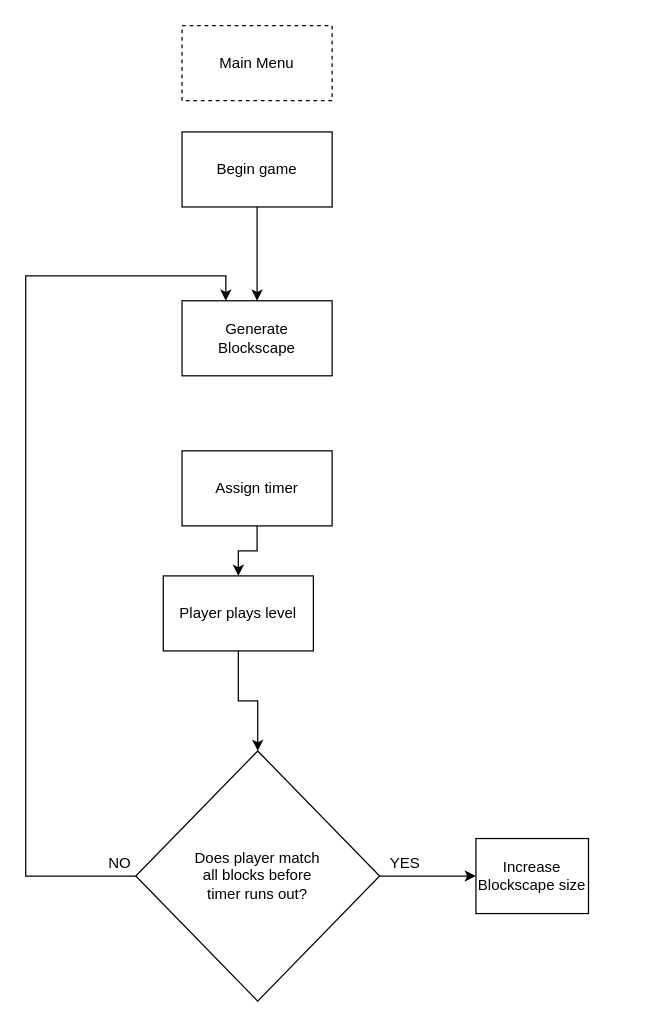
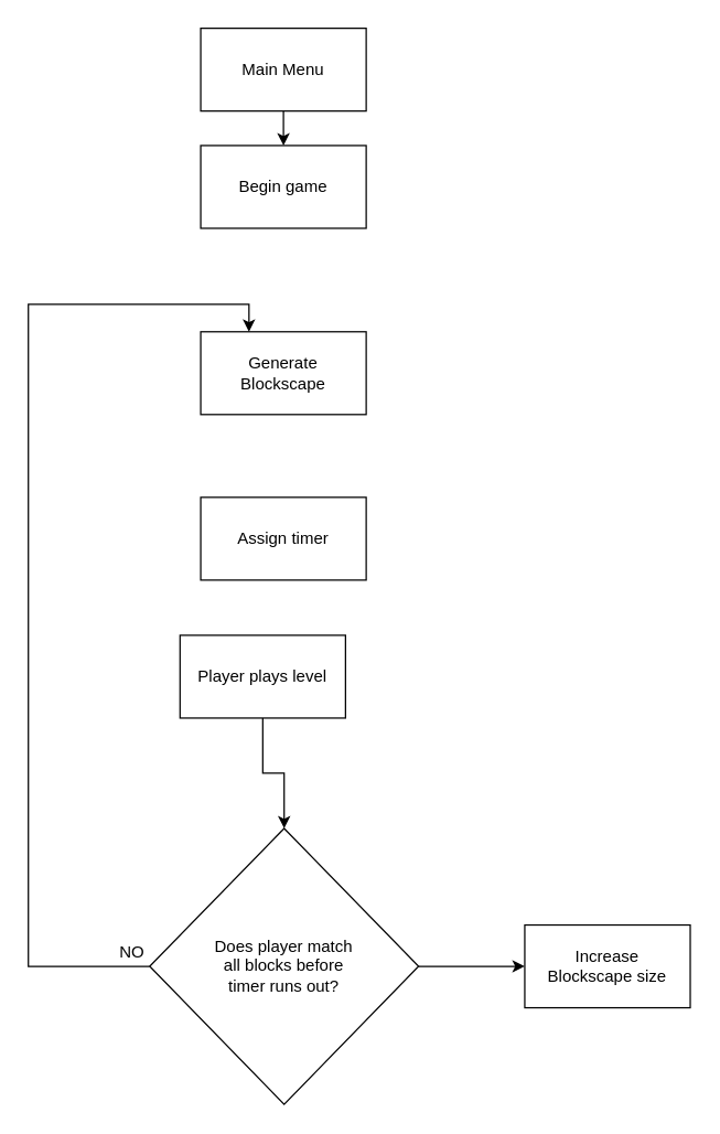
- <mxCell id="14" value="Main Menu" style="rounded=0;whiteSpace=wrap;html=1;dashed=1;" vertex="1" parent="1"><mxGeometry x="145" y="20" width="120" height="60" as="geometry" /></mxCell>
+ <mxCell id="14" value="Main Menu" style="rounded=0;whiteSpace=wrap;html=1;" vertex="1" parent="1"><mxGeometry x="145" y="20" width="120" height="60" as="geometry" /></mxCell>
+ <mxCell id="13" style="edgeStyle=orthogonalEdgeStyle;rounded=0;orthogonalLoop=1;jettySize=auto;html=1;exitX=0.5;exitY=1;exitDx=0;exitDy=0;entryX=0.5;entryY=0;entryDx=0;entryDy=0;" edge="1" parent="1" source="14" target="16"><mxGeometry relative="1" as="geometry" /></mxCell>
- <mxCell id="15" style="edgeStyle=orthogonalEdgeStyle;rounded=0;orthogonalLoop=1;jettySize=auto;html=1;exitX=0.5;exitY=1;exitDx=0;exitDy=0;entryX=0.5;entryY=0;entryDx=0;entryDy=0;" edge="1" parent="1" source="16" target="2"><mxGeometry relative="1" as="geometry" /></mxCell>
- <mxCell id="3" style="edgeStyle=orthogonalEdgeStyle;rounded=0;orthogonalLoop=1;jettySize=auto;html=1;exitX=0.5;exitY=1;exitDx=0;exitDy=0;entryX=0.5;entryY=0;entryDx=0;entryDy=0;" edge="1" parent="1" source="4" target="6"><mxGeometry relative="1" as="geometry" /></mxCell>
- <mxCell id="12" value="YES" style="text;html=1;align=center;verticalAlign=middle;resizable=0;points=[];autosize=1;strokeColor=none;fillColor=none;" vertex="1" parent="1"><mxGeometry x="303" y="680" width="40" height="20" as="geometry" /></mxCell>
- <mxCell id="10" value="Increase &lt;br&gt;Blockscape size" style="rounded=0;whiteSpace=wrap;html=1;" vertex="1" parent="1"><mxGeometry x="380" y="670" width="90" height="60" as="geometry" /></mxCell>
+ <mxCell id="10" value="Increase &lt;br&gt;Blockscape size" style="rounded=0;whiteSpace=wrap;html=1;" vertex="1" parent="1"><mxGeometry x="380" y="670" width="120" height="60" as="geometry" /></mxCell>
